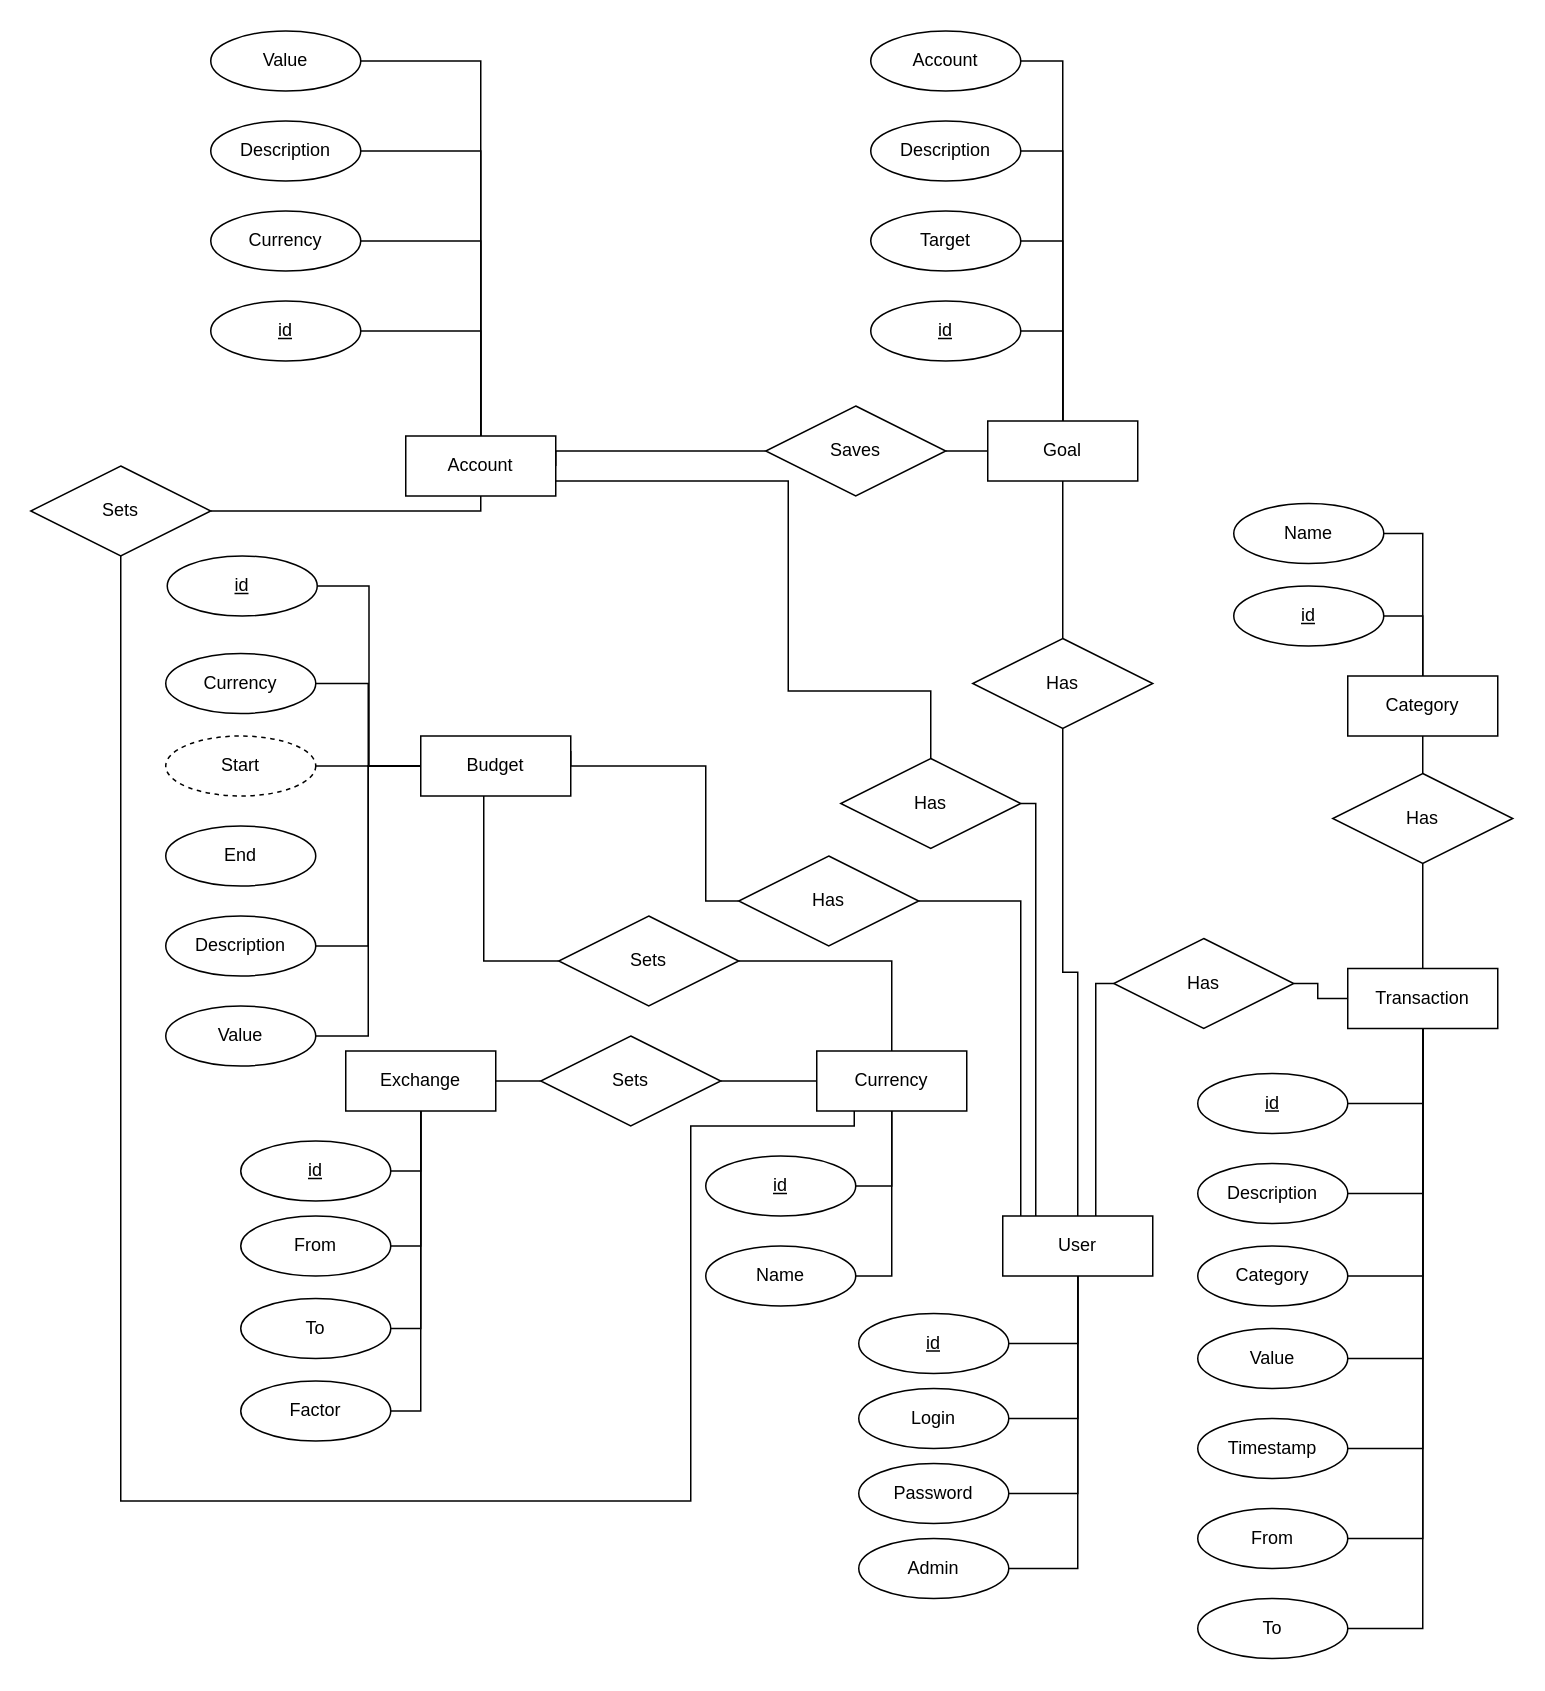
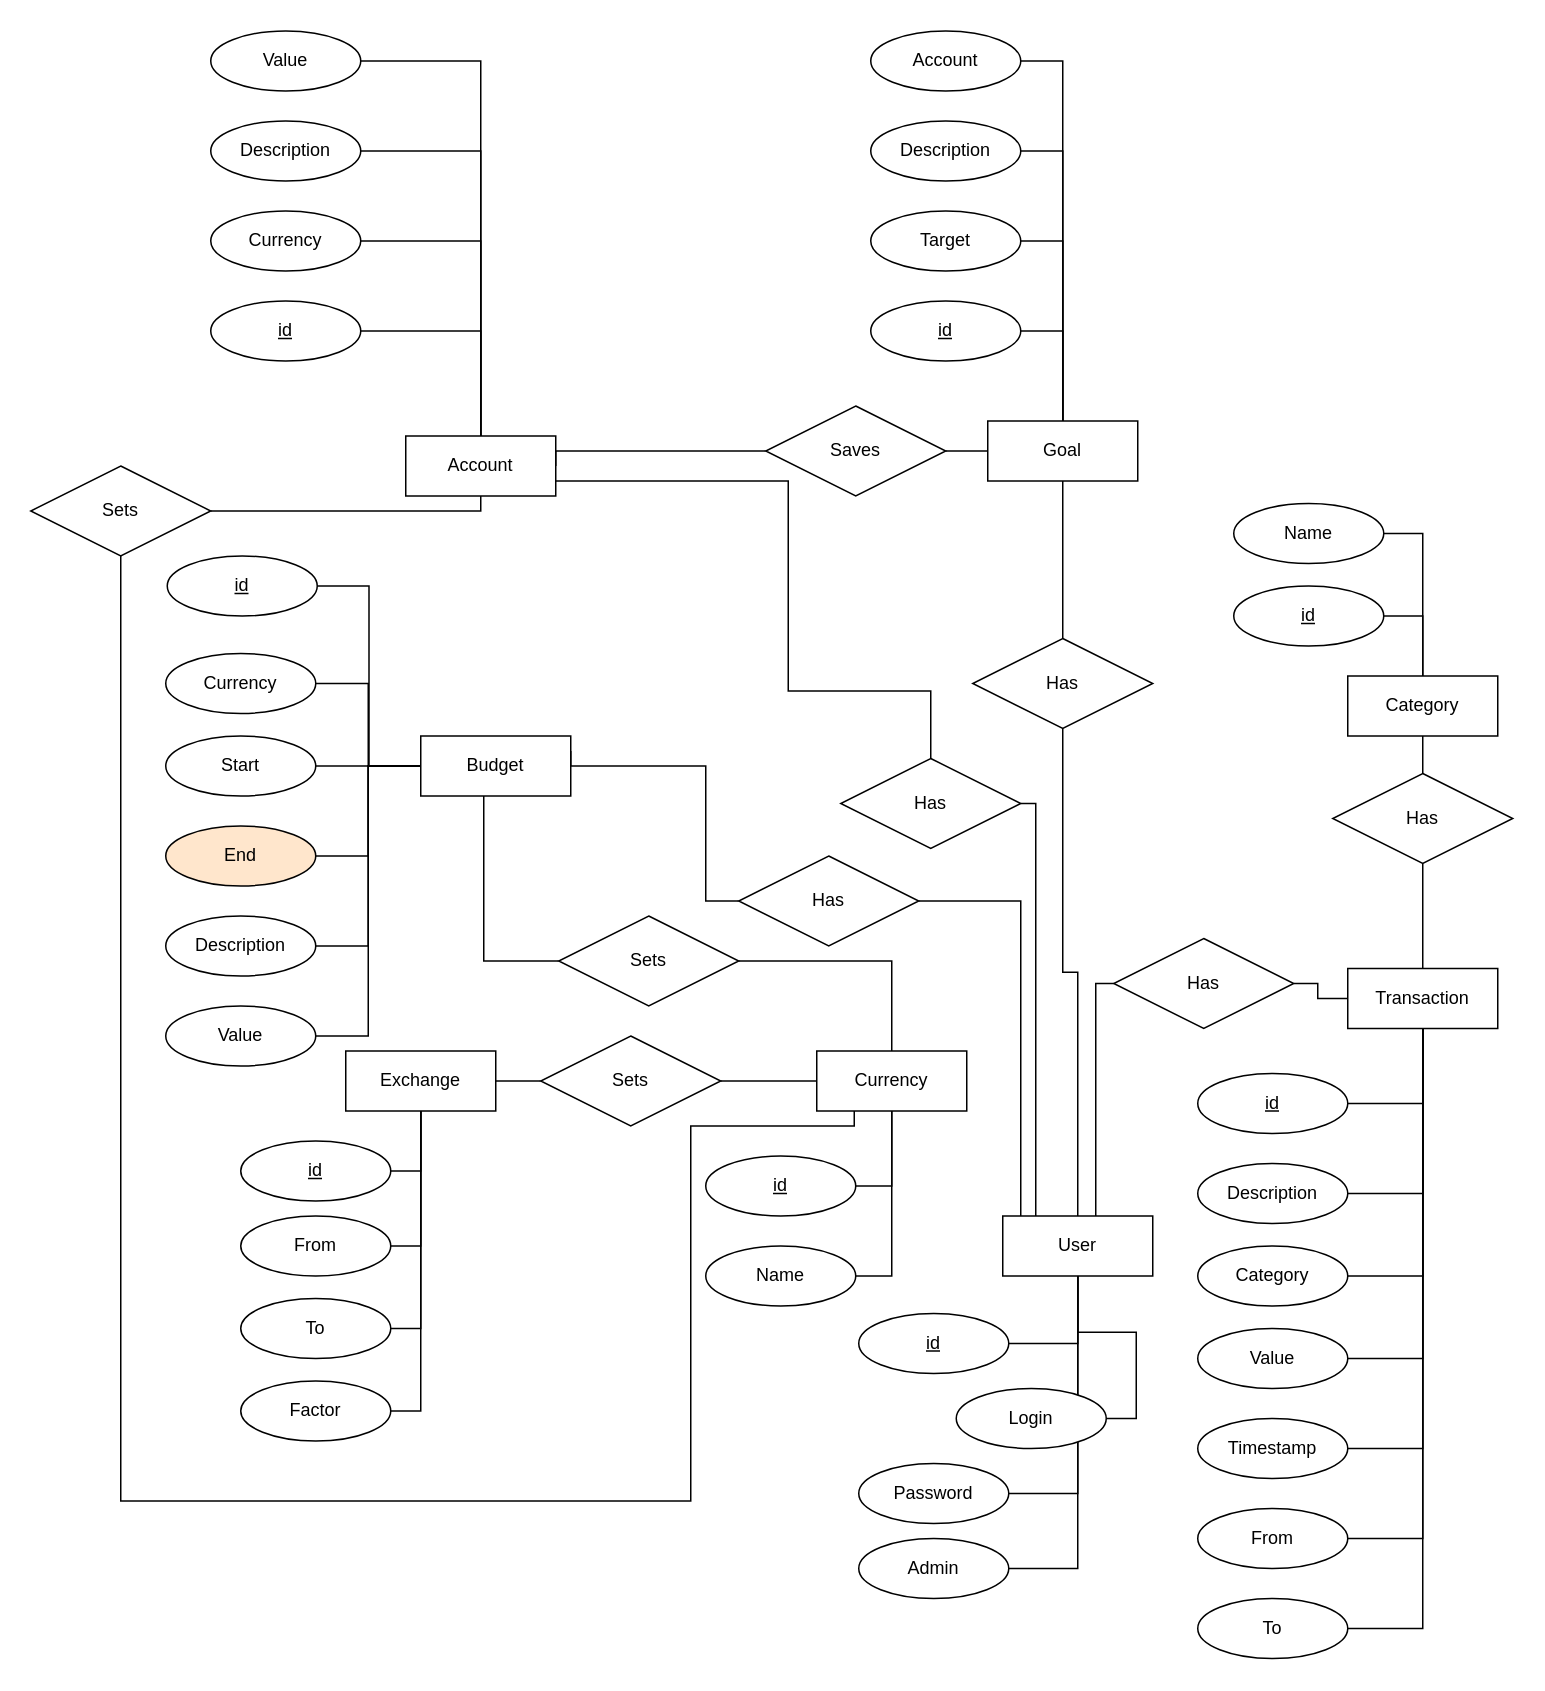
- <mxCell id="51" value="Start" style="ellipse;whiteSpace=wrap;html=1;align=center;dashed=1;" parent="1" vertex="1"><mxGeometry x="110" y="490" width="100" height="40" as="geometry" /></mxCell>
+ <mxCell id="51" value="Start" style="ellipse;whiteSpace=wrap;html=1;align=center;" parent="1" vertex="1"><mxGeometry x="110" y="490" width="100" height="40" as="geometry" /></mxCell>
- <mxCell id="101" value="End" style="ellipse;whiteSpace=wrap;html=1;align=center;" parent="1" vertex="1"><mxGeometry x="110" y="550" width="100" height="40" as="geometry" /></mxCell>
+ <mxCell id="101" value="End" style="ellipse;whiteSpace=wrap;html=1;align=center;fillColor=#ffe6cc;" parent="1" vertex="1"><mxGeometry x="110" y="550" width="100" height="40" as="geometry" /></mxCell>
+ <mxCell id="24" style="edgeStyle=orthogonalEdgeStyle;rounded=0;orthogonalLoop=1;jettySize=auto;html=1;entryX=1;entryY=0.5;entryDx=0;entryDy=0;endArrow=none;endFill=0;" parent="1" source="25" target="101" edge="1"><mxGeometry relative="1" as="geometry" /></mxCell>
- <mxCell id="41" value="Login" style="ellipse;whiteSpace=wrap;html=1;align=center;" parent="1" vertex="1"><mxGeometry x="572" y="925" width="100" height="40" as="geometry" /></mxCell>
+ <mxCell id="41" value="Login" style="ellipse;whiteSpace=wrap;html=1;align=center;" parent="1" vertex="1"><mxGeometry x="637" y="925" width="100" height="40" as="geometry" /></mxCell>
